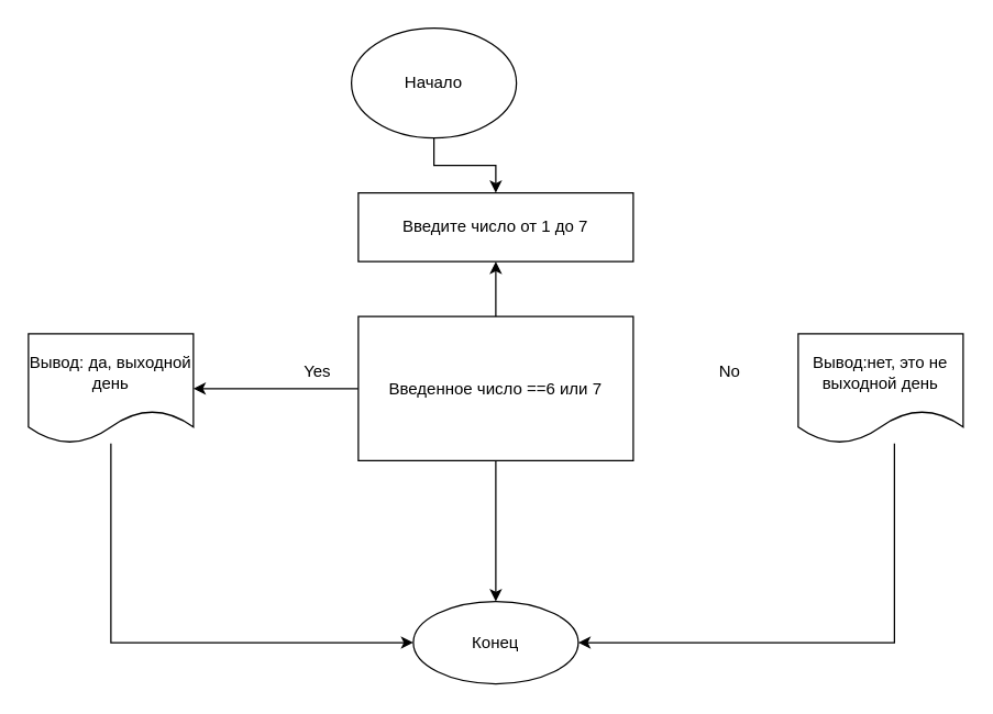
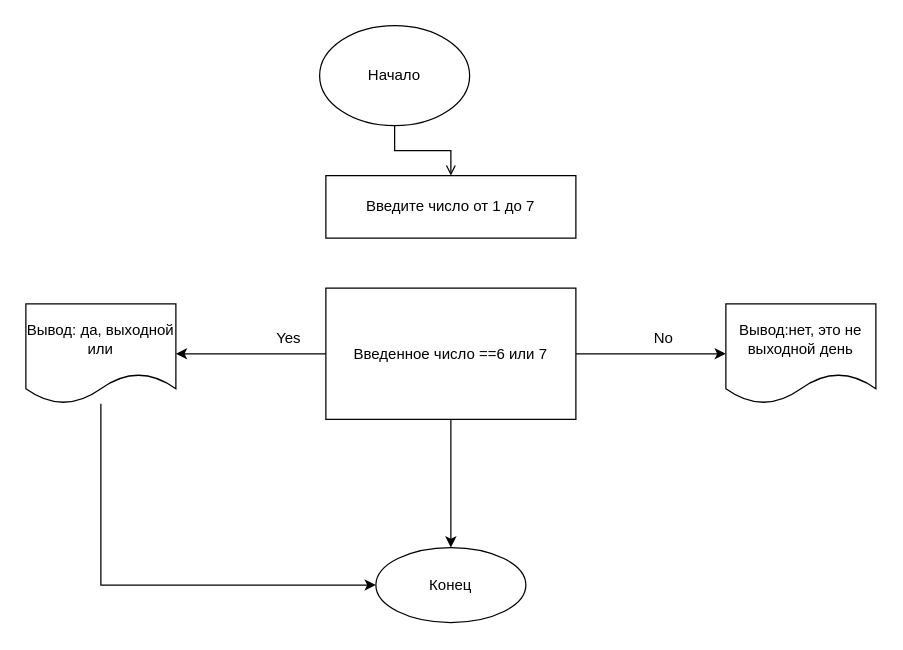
- <mxCell id="2" value="" style="edgeStyle=orthogonalEdgeStyle;rounded=0;orthogonalLoop=1;jettySize=auto;html=1;" edge="1" parent="1" source="3" target="4"><mxGeometry relative="1" as="geometry" /></mxCell>
+ <mxCell id="2" value="" style="edgeStyle=orthogonalEdgeStyle;rounded=0;orthogonalLoop=1;jettySize=auto;html=1;endArrow=open;" edge="1" parent="1" source="3" target="4"><mxGeometry relative="1" as="geometry" /></mxCell>
- <mxCell id="6" value="" style="edgeStyle=orthogonalEdgeStyle;rounded=0;orthogonalLoop=1;jettySize=auto;html=1;" edge="1" parent="1" source="8" target="4"><mxGeometry relative="1" as="geometry" /></mxCell>
+ <mxCell id="6" value="" style="edgeStyle=orthogonalEdgeStyle;rounded=0;orthogonalLoop=1;jettySize=auto;html=1;" edge="1" parent="1" source="8" target="13"><mxGeometry relative="1" as="geometry" /></mxCell>
- <mxCell id="10" value="Вывод: да, выходной день" style="shape=document;whiteSpace=wrap;html=1;boundedLbl=1;" vertex="1" parent="1"><mxGeometry x="20" y="242.5" width="120" height="80" as="geometry" /></mxCell>
+ <mxCell id="10" value="Вывод: да, выходной или" style="shape=document;whiteSpace=wrap;html=1;boundedLbl=1;" vertex="1" parent="1"><mxGeometry x="20" y="242.5" width="120" height="80" as="geometry" /></mxCell>
- <mxCell id="12" style="edgeStyle=orthogonalEdgeStyle;rounded=0;orthogonalLoop=1;jettySize=auto;html=1;entryX=1;entryY=0.5;entryDx=0;entryDy=0;" edge="1" parent="1" source="13" target="15"><mxGeometry relative="1" as="geometry"><Array as="points"><mxPoint x="650" y="468" /></Array></mxGeometry></mxCell>
